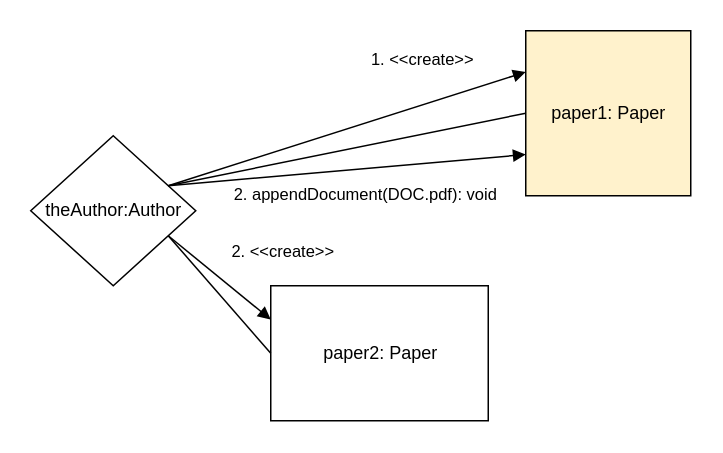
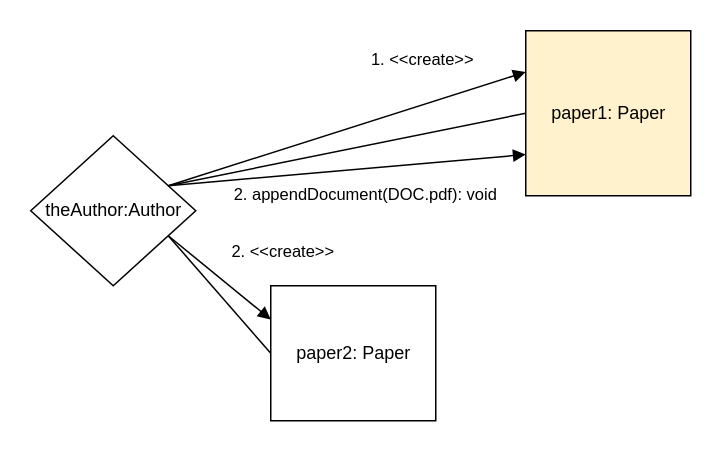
- <mxCell id="5" value="paper2: Paper" style="html=1;" parent="1" vertex="1"><mxGeometry x="180" y="190" width="145" height="90" as="geometry" /></mxCell>
+ <mxCell id="5" value="paper2: Paper" style="html=1;" parent="1" vertex="1"><mxGeometry x="180" y="190" width="110" height="90" as="geometry" /></mxCell>
